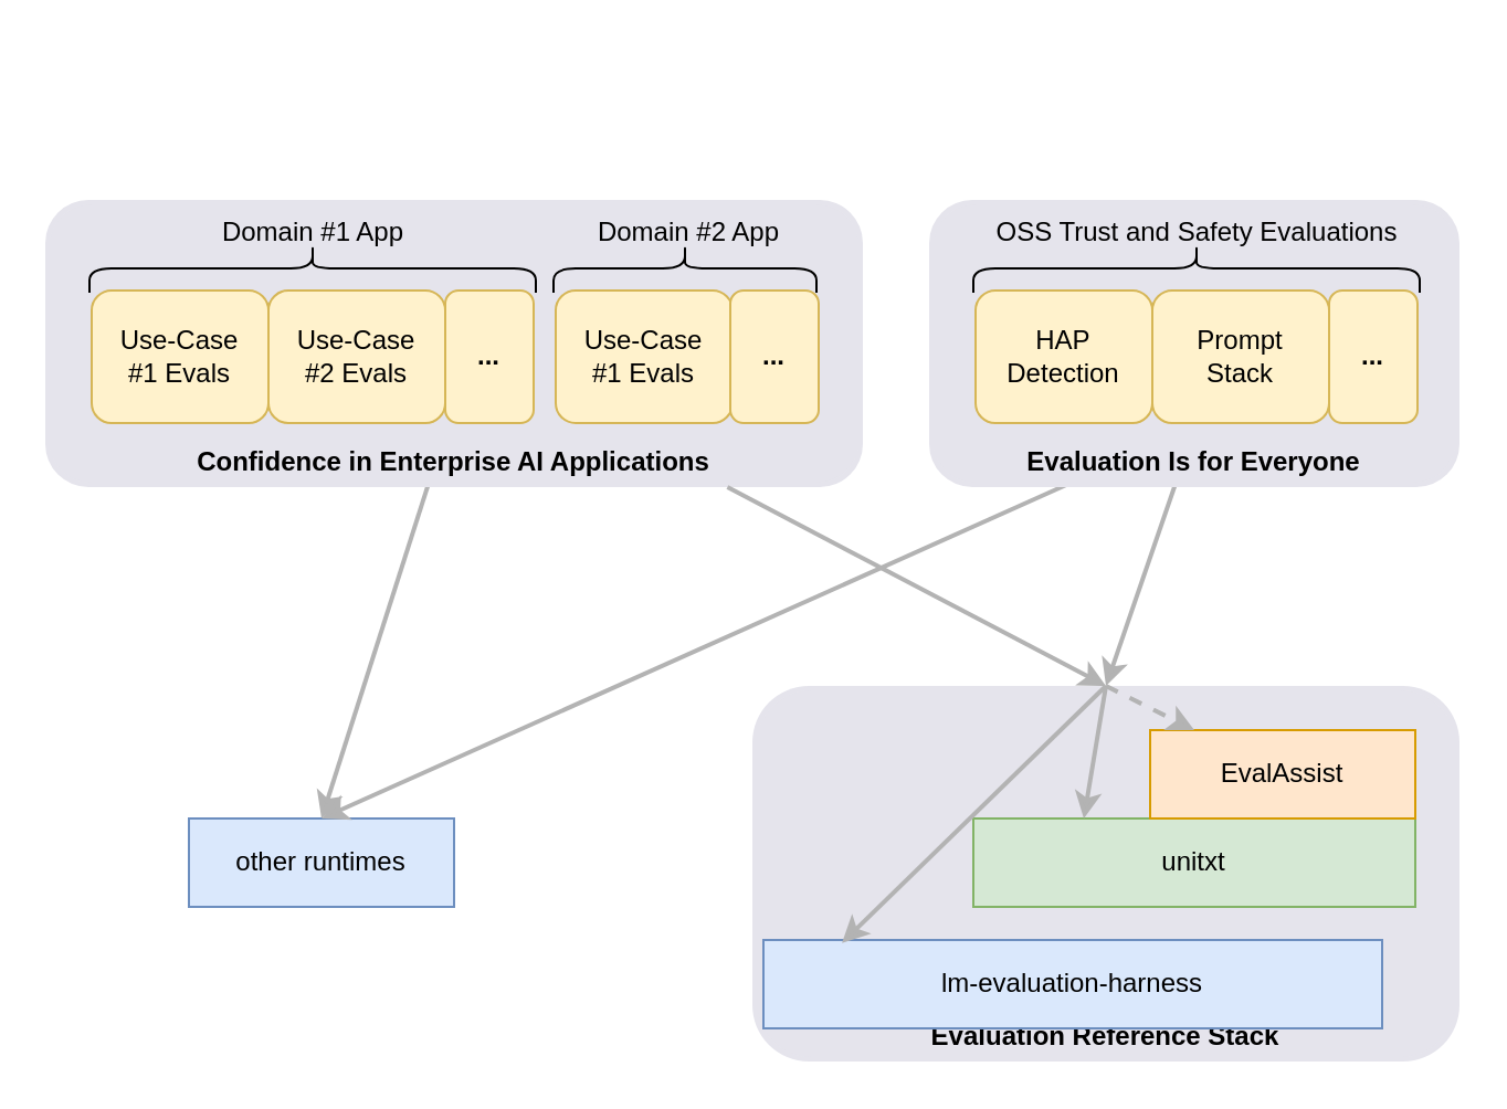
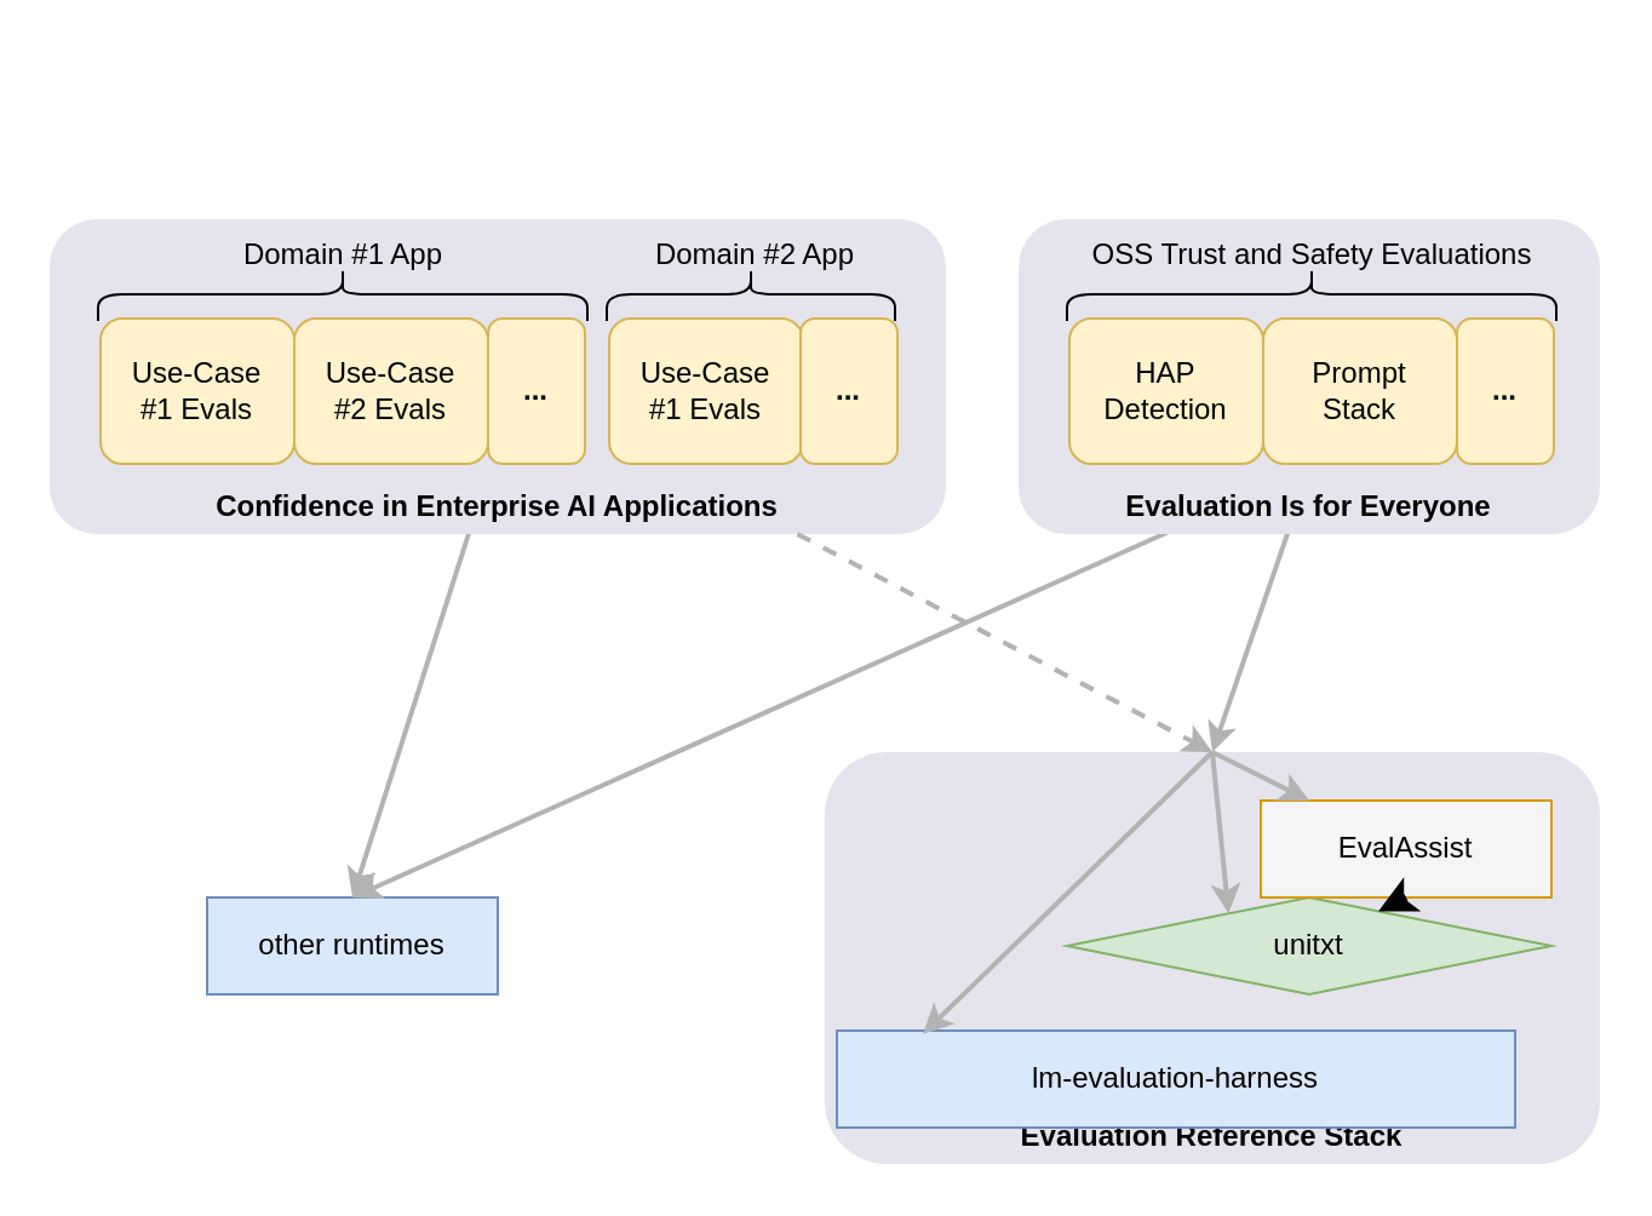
- <mxCell id="30" value="" style="endArrow=classic;html=1;rounded=0;strokeWidth=2;entryX=0.5;entryY=0;entryDx=0;entryDy=0;strokeColor=#B3B3B3;" parent="1" source="16" target="6" edge="1"><mxGeometry width="50" height="50" relative="1" as="geometry"><mxPoint x="199" y="201" as="sourcePoint" /><mxPoint x="460" y="350" as="targetPoint" /></mxGeometry></mxCell>
+ <mxCell id="30" value="" style="endArrow=classic;html=1;rounded=0;strokeWidth=2;entryX=0.5;entryY=0;entryDx=0;entryDy=0;strokeColor=#B3B3B3;dashed=1;" parent="1" source="16" target="6" edge="1"><mxGeometry width="50" height="50" relative="1" as="geometry"><mxPoint x="199" y="201" as="sourcePoint" /><mxPoint x="460" y="350" as="targetPoint" /></mxGeometry></mxCell>
- <mxCell id="13" value="" style="endArrow=classic;html=1;rounded=0;strokeWidth=2;exitX=0.5;exitY=0;exitDx=0;exitDy=0;strokeColor=#B3B3B3;dashed=1;" parent="5" source="6" target="9" edge="1"><mxGeometry width="50" height="50" relative="1" as="geometry"><mxPoint x="150" as="sourcePoint" /><mxPoint x="140" y="120" as="targetPoint" /></mxGeometry></mxCell>
+ <mxCell id="13" value="" style="endArrow=classic;html=1;rounded=0;strokeWidth=2;exitX=0.5;exitY=0;exitDx=0;exitDy=0;strokeColor=#B3B3B3;" parent="5" source="6" target="9" edge="1"><mxGeometry width="50" height="50" relative="1" as="geometry"><mxPoint x="150" as="sourcePoint" /><mxPoint x="140" y="120" as="targetPoint" /></mxGeometry></mxCell>
- <mxCell id="9" value="EvalAssist" style="rounded=0;whiteSpace=wrap;html=1;fillColor=#ffe6cc;strokeColor=#d79b00;" parent="5" vertex="1"><mxGeometry x="180" y="20" width="120" height="40" as="geometry" /></mxCell>
+ <mxCell id="9" value="EvalAssist" style="rounded=0;whiteSpace=wrap;html=1;fillColor=#f5f5f5;strokeColor=#d79b00;" parent="5" vertex="1"><mxGeometry x="180" y="20" width="120" height="40" as="geometry" /></mxCell>
- <mxCell id="8" value="unitxt" style="rounded=0;whiteSpace=wrap;html=1;fillColor=#d5e8d4;strokeColor=#82b366;" parent="5" vertex="1"><mxGeometry x="100" y="60" width="200" height="40" as="geometry" /></mxCell>
+ <mxCell id="8" value="unitxt" style="rhombus;whiteSpace=wrap;html=1;fillColor=#d5e8d4;strokeColor=#82b366;" parent="5" vertex="1"><mxGeometry x="100" y="60" width="200" height="40" as="geometry" /></mxCell>
